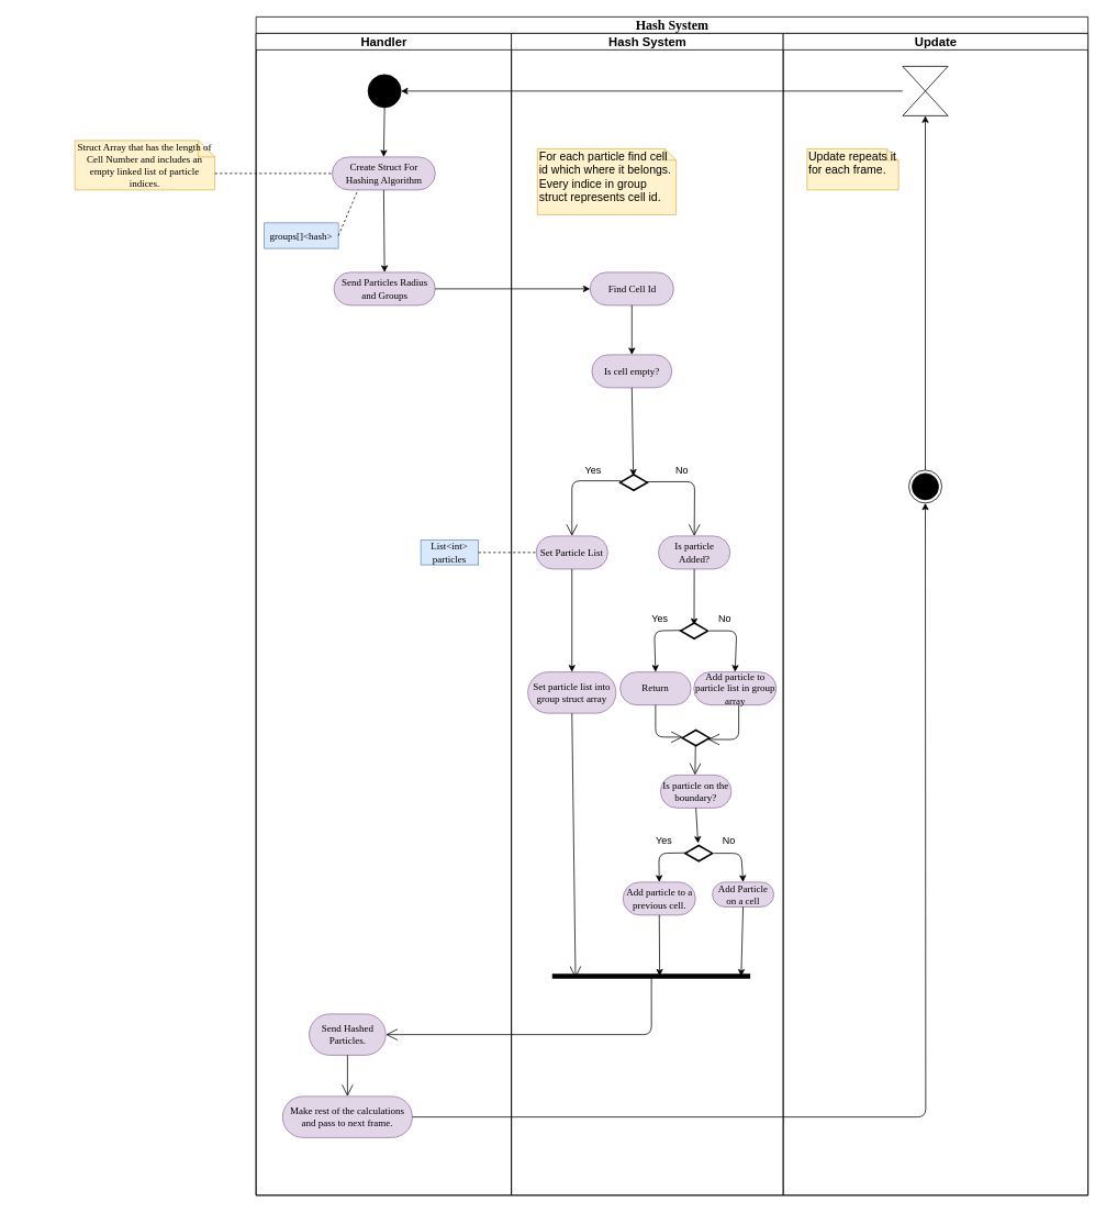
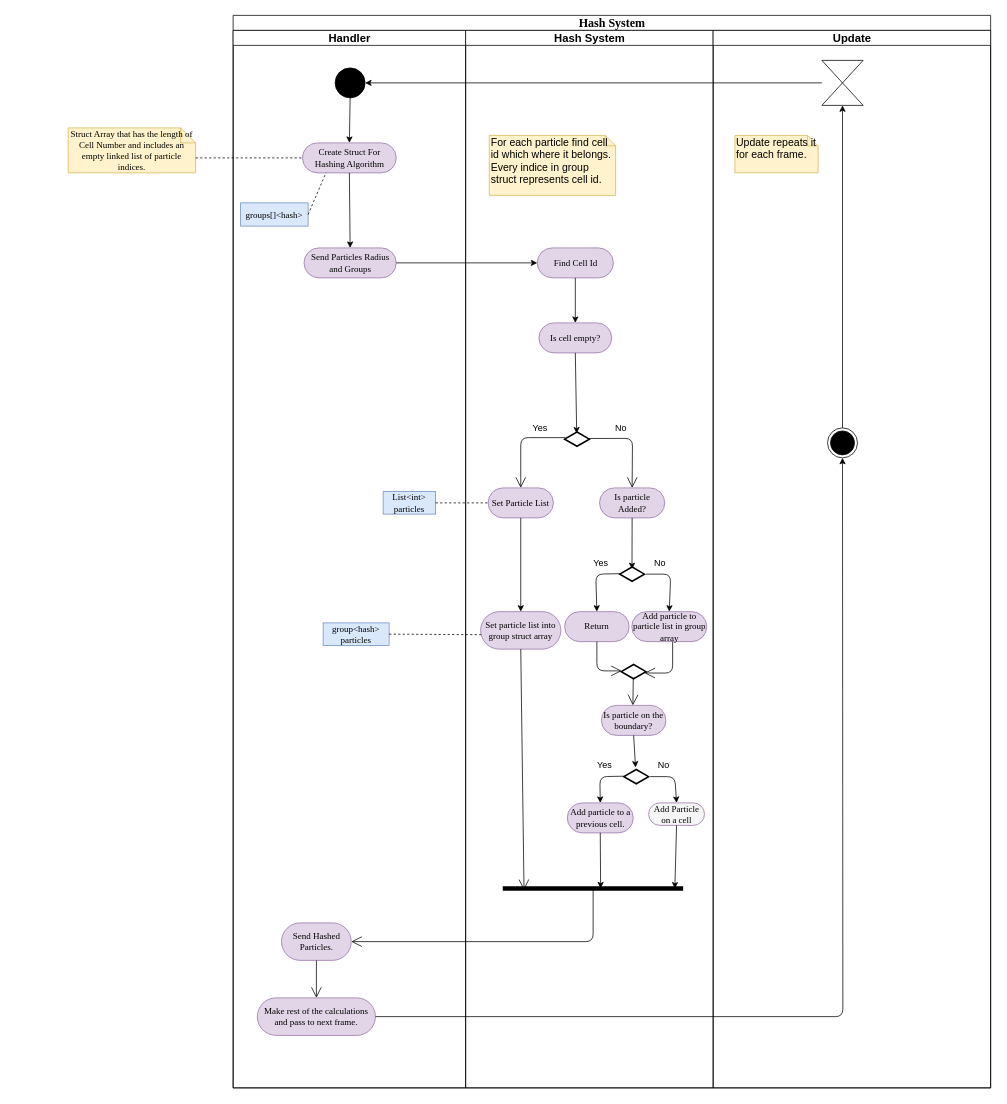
+ <mxCell id="13" value="group&amp;lt;hash&amp;gt; particles" style="rounded=0;whiteSpace=wrap;html=1;shadow=0;comic=0;labelBackgroundColor=none;strokeWidth=1;fontFamily=Verdana;fontSize=12;align=center;arcSize=50;fillColor=#dae8fc;strokeColor=#6c8ebf;" parent="3" vertex="1"><mxGeometry x="120" y="790" width="88" height="30" as="geometry" /></mxCell>
+ <mxCell id="65" value="" style="endArrow=none;dashed=1;html=1;strokeWidth=1;fontSize=12;entryX=0.007;entryY=0.615;entryDx=0;entryDy=0;exitX=1;exitY=0.5;exitDx=0;exitDy=0;entryPerimeter=0;" parent="2" source="13" target="27" edge="1"><mxGeometry width="50" height="50" relative="1" as="geometry"><mxPoint x="200" y="1020" as="sourcePoint" /><mxPoint x="250" y="970" as="targetPoint" /></mxGeometry></mxCell>
- <mxCell id="51" value="Add Particle on a cell" style="rounded=1;whiteSpace=wrap;html=1;shadow=0;comic=0;labelBackgroundColor=none;strokeWidth=1;fontFamily=Verdana;fontSize=12;align=center;arcSize=50;fillColor=#e1d5e7;strokeColor=#9673a6;" parent="16" vertex="1"><mxGeometry x="244" y="1030" width="74.5" height="30" as="geometry" /></mxCell>
+ <mxCell id="51" value="Add Particle on a cell" style="rounded=1;whiteSpace=wrap;html=1;shadow=0;comic=0;labelBackgroundColor=none;strokeWidth=1;fontFamily=Verdana;fontSize=12;align=center;arcSize=50;fillColor=#f5f5f5;strokeColor=#9673a6;" parent="16" vertex="1"><mxGeometry x="244" y="1030" width="74.5" height="30" as="geometry" /></mxCell>
